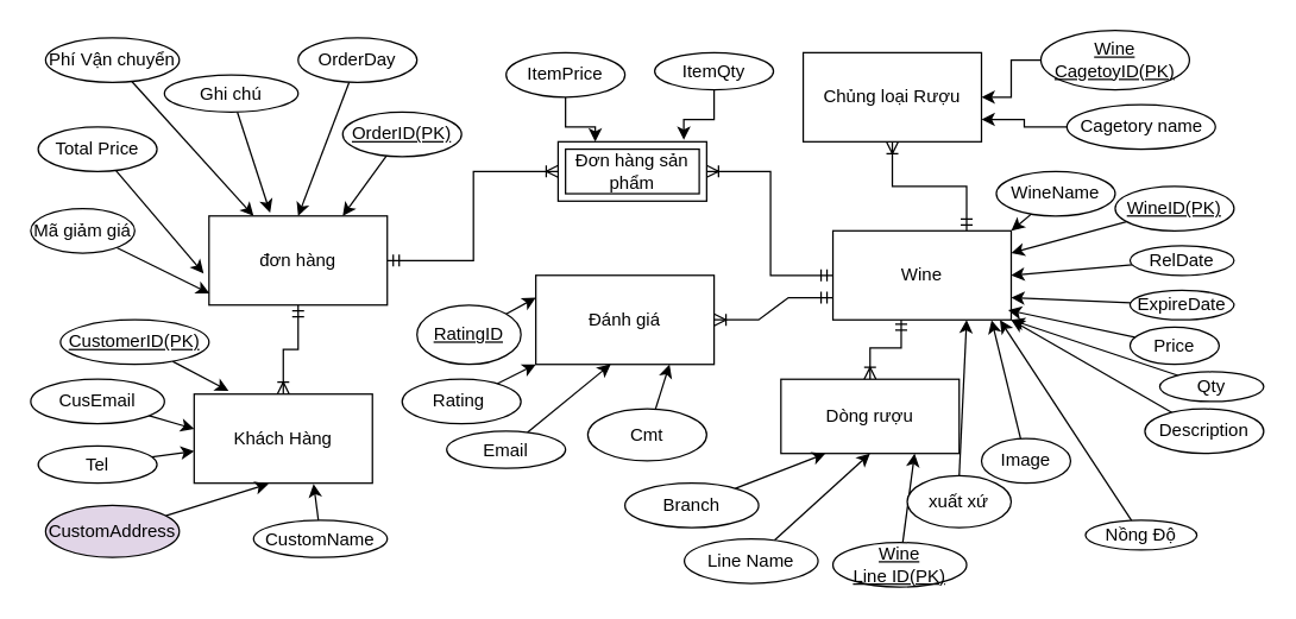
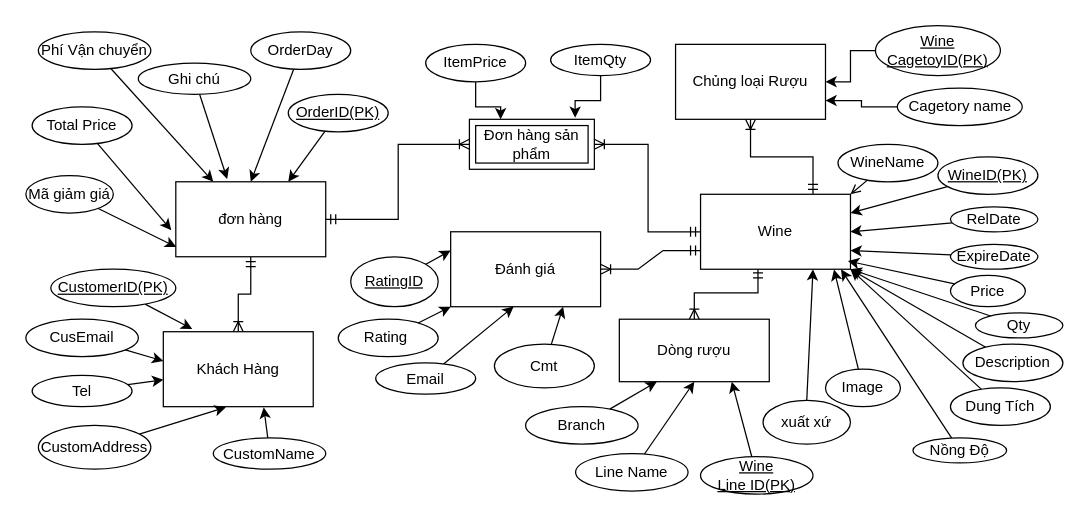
- <mxCell id="14" style="rounded=0;orthogonalLoop=1;jettySize=auto;html=1;entryX=1;entryY=0;entryDx=0;entryDy=0;" parent="1" source="15" target="11" edge="1"><mxGeometry relative="1" as="geometry"><mxPoint x="620" y="285" as="targetPoint" /></mxGeometry></mxCell>
+ <mxCell id="14" style="rounded=0;orthogonalLoop=1;jettySize=auto;html=1;entryX=1;entryY=0;entryDx=0;entryDy=0;endArrow=open;" parent="1" source="15" target="11" edge="1"><mxGeometry relative="1" as="geometry"><mxPoint x="620" y="285" as="targetPoint" /></mxGeometry></mxCell>
+ <mxCell id="58" style="rounded=0;orthogonalLoop=1;jettySize=auto;html=1;entryX=1;entryY=1;entryDx=0;entryDy=0;" parent="1" source="59" target="11" edge="1"><mxGeometry relative="1" as="geometry"><mxPoint x="620" y="335" as="targetPoint" /></mxGeometry></mxCell>
- <mxCell id="9" value="Dòng rượu" style="rounded=0;whiteSpace=wrap;html=1;" parent="1" vertex="1"><mxGeometry x="525" y="255" width="120" height="50" as="geometry" /></mxCell>
+ <mxCell id="9" value="Dòng rượu" style="rounded=0;whiteSpace=wrap;html=1;" parent="1" vertex="1"><mxGeometry x="495" y="255" width="120" height="50" as="geometry" /></mxCell>
+ <mxCell id="59" value="Dung Tích" style="ellipse;whiteSpace=wrap;html=1;align=center;" parent="1" vertex="1"><mxGeometry x="760" y="310" width="80" height="30" as="geometry" /></mxCell>
- <mxCell id="35" value="CustomAddress" style="ellipse;whiteSpace=wrap;html=1;align=center;fillColor=#e1d5e7;" parent="1" vertex="1"><mxGeometry x="30" y="340" width="90" height="35" as="geometry" /></mxCell>
+ <mxCell id="35" value="CustomAddress" style="ellipse;whiteSpace=wrap;html=1;align=center;" parent="1" vertex="1"><mxGeometry x="30" y="340" width="90" height="35" as="geometry" /></mxCell>
